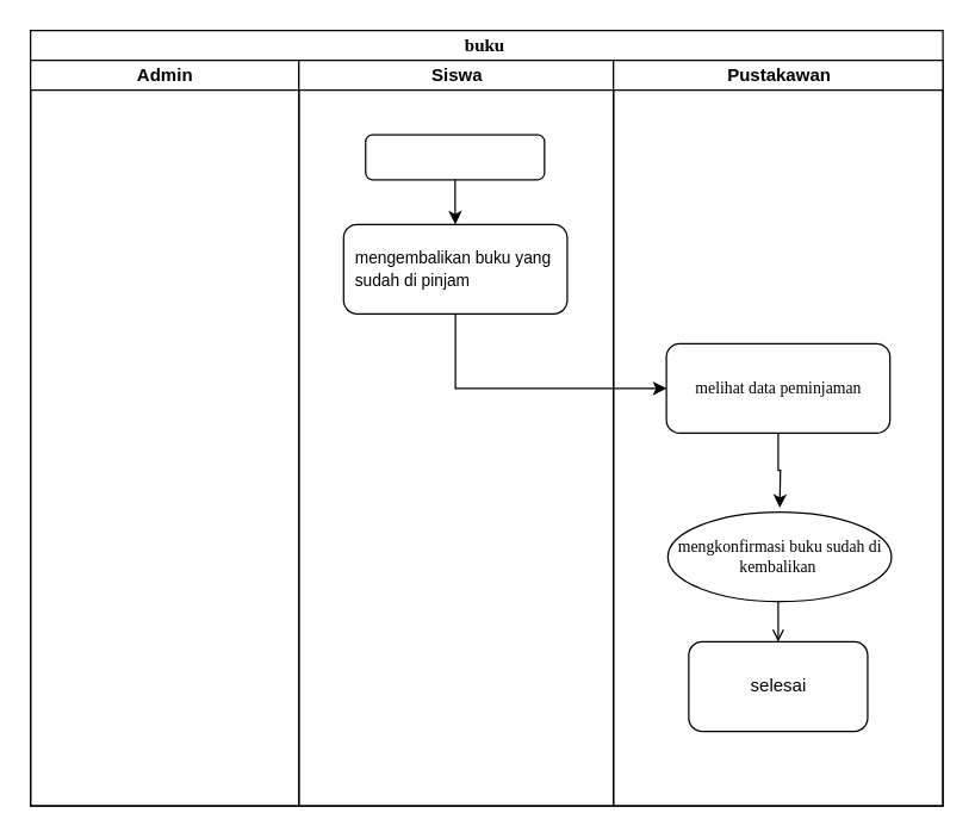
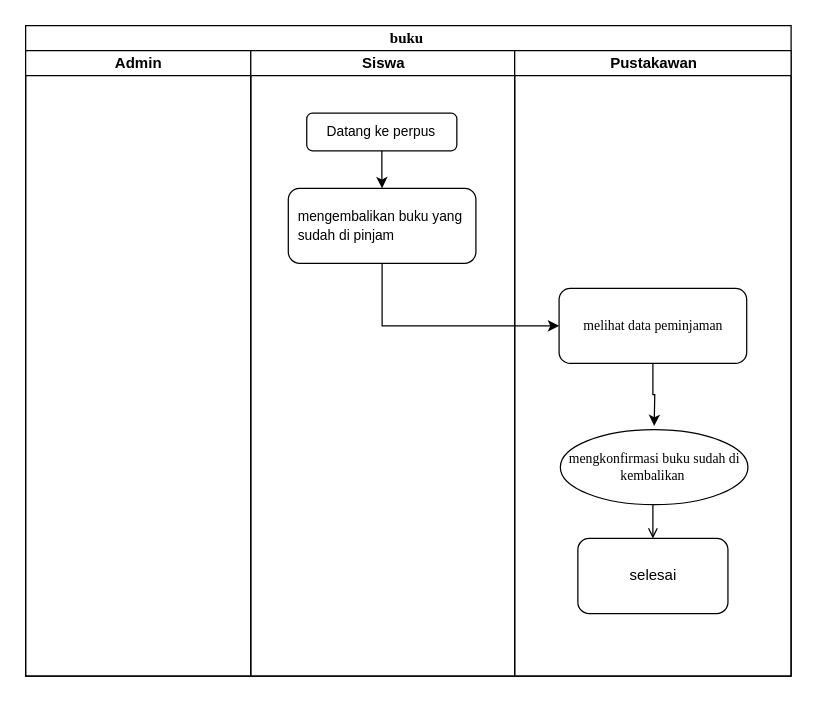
+ <mxCell id="6" value="&lt;font style=&quot;font-size: 11px&quot;&gt;Datang ke perpus&lt;/font&gt;" style="text;html=1;strokeColor=none;fillColor=none;align=center;verticalAlign=middle;whiteSpace=wrap;rounded=0;" vertex="1" parent="4"><mxGeometry x="51.5" y="55" width="104.5" height="20" as="geometry" /></mxCell>
